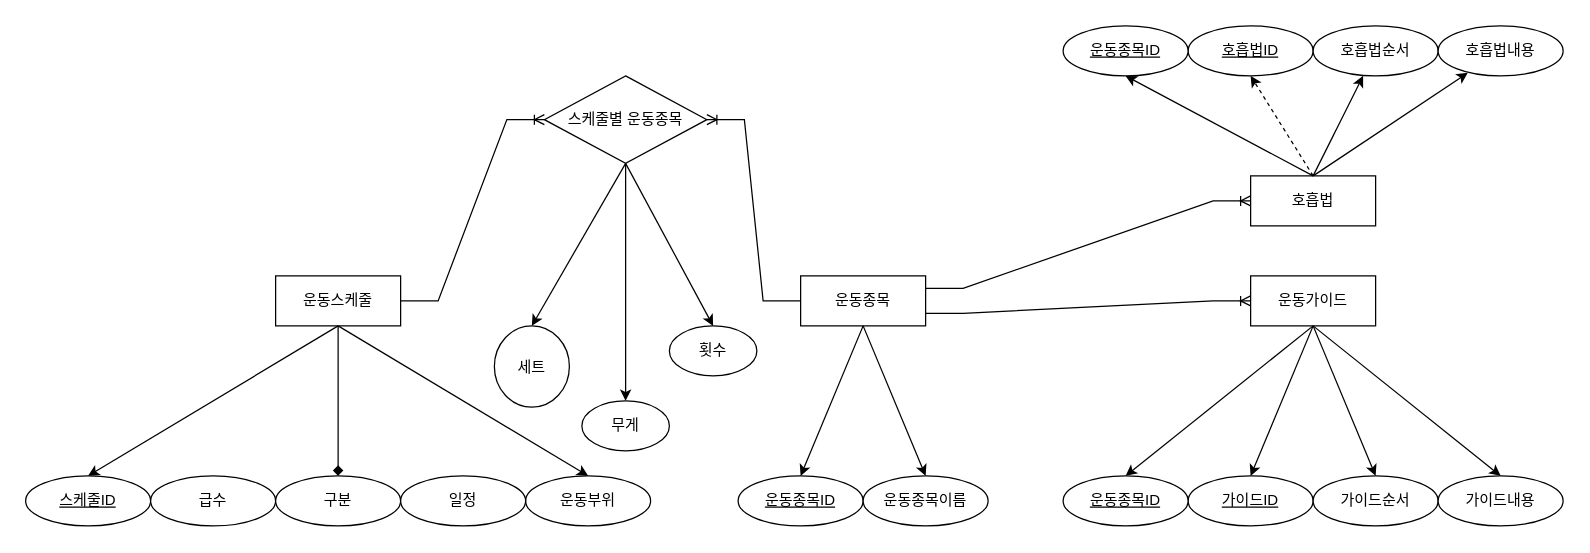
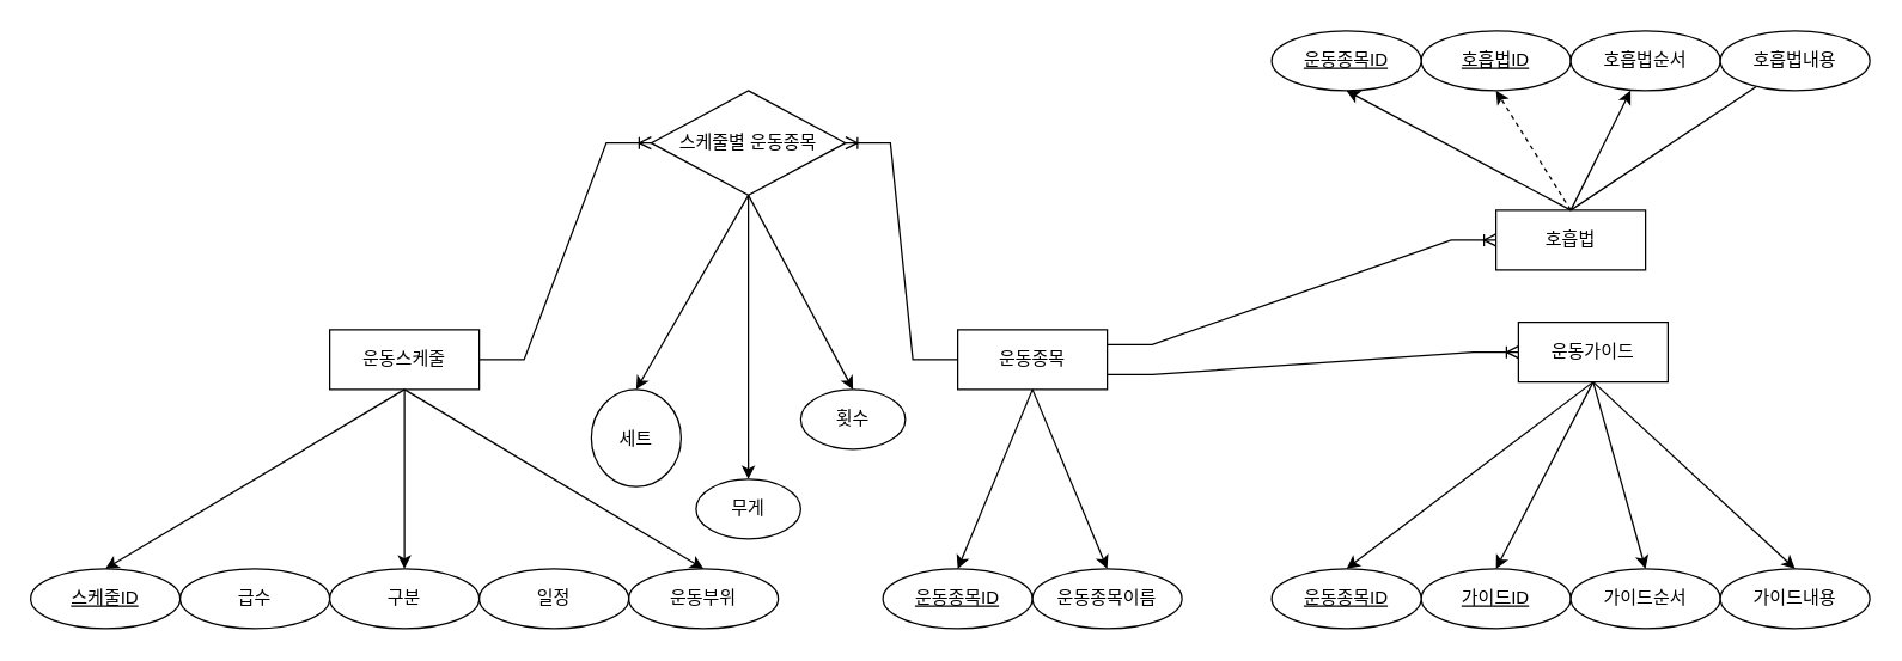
- <mxCell id="41" value="" style="endArrow=classic;html=1;rounded=0;entryX=0.238;entryY=0.938;entryDx=0;entryDy=0;exitX=0.5;exitY=0;exitDx=0;exitDy=0;entryPerimeter=0;" edge="1" source="35" target="38" parent="1"><mxGeometry width="50" height="50" relative="1" as="geometry"><mxPoint x="1150" y="-100" as="sourcePoint" /><mxPoint x="1060" y="-50" as="targetPoint" /></mxGeometry></mxCell>
+ <mxCell id="41" value="" style="endArrow=none;html=1;rounded=0;entryX=0.238;entryY=0.938;entryDx=0;entryDy=0;exitX=0.5;exitY=0;exitDx=0;exitDy=0;entryPerimeter=0;" edge="1" source="35" target="38" parent="1"><mxGeometry width="50" height="50" relative="1" as="geometry"><mxPoint x="1150" y="-100" as="sourcePoint" /><mxPoint x="1060" y="-50" as="targetPoint" /></mxGeometry></mxCell>
- <mxCell id="25" value="운동가이드" style="whiteSpace=wrap;html=1;align=center;" vertex="1" parent="1"><mxGeometry x="1000" y="220" width="100" height="40" as="geometry" /></mxCell>
+ <mxCell id="25" value="운동가이드" style="whiteSpace=wrap;html=1;align=center;" vertex="1" parent="1"><mxGeometry x="1015" y="215" width="100" height="40" as="geometry" /></mxCell>
- <mxCell id="10" value="" style="endArrow=diamond;html=1;rounded=0;entryX=0.5;entryY=0;entryDx=0;entryDy=0;exitX=0.5;exitY=1;exitDx=0;exitDy=0;" edge="1" parent="1" source="2" target="5"><mxGeometry width="50" height="50" relative="1" as="geometry"><mxPoint x="260" y="300" as="sourcePoint" /><mxPoint x="180" y="310" as="targetPoint" /></mxGeometry></mxCell>
+ <mxCell id="10" value="" style="endArrow=classic;html=1;rounded=0;entryX=0.5;entryY=0;entryDx=0;entryDy=0;exitX=0.5;exitY=1;exitDx=0;exitDy=0;" edge="1" parent="1" source="2" target="5"><mxGeometry width="50" height="50" relative="1" as="geometry"><mxPoint x="260" y="300" as="sourcePoint" /><mxPoint x="180" y="310" as="targetPoint" /></mxGeometry></mxCell>
